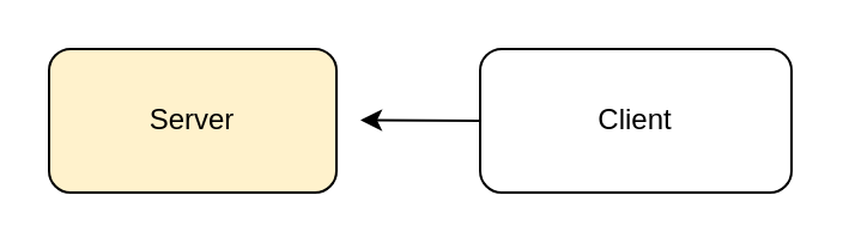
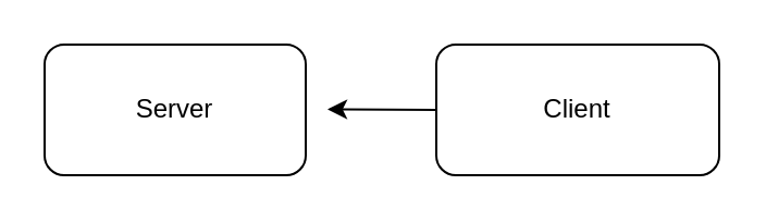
- <mxCell id="2" value="Server" style="rounded=1;whiteSpace=wrap;html=1;fillColor=#fff2cc;" vertex="1" parent="1"><mxGeometry x="20" y="20" width="120" height="60" as="geometry" /></mxCell>
+ <mxCell id="2" value="Server" style="rounded=1;whiteSpace=wrap;html=1;" vertex="1" parent="1"><mxGeometry x="20" y="20" width="120" height="60" as="geometry" /></mxCell>
